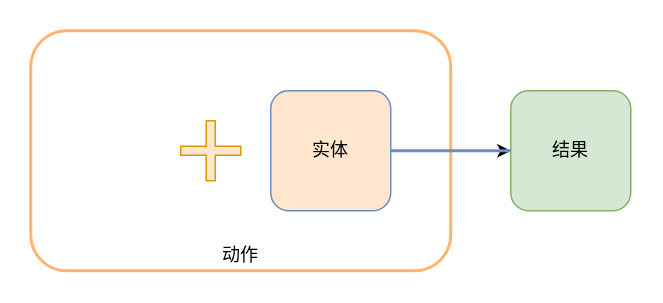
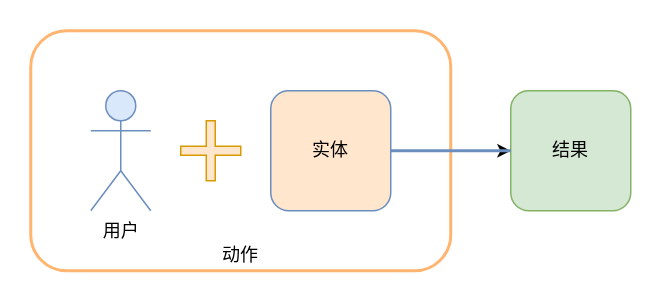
+ <mxCell id="4" value="用户" style="shape=umlActor;verticalLabelPosition=bottom;verticalAlign=top;html=1;outlineConnect=0;fillColor=#dae8fc;strokeColor=#6c8ebf;" vertex="1" parent="2"><mxGeometry x="40" y="40" width="40" height="80" as="geometry" /></mxCell>
